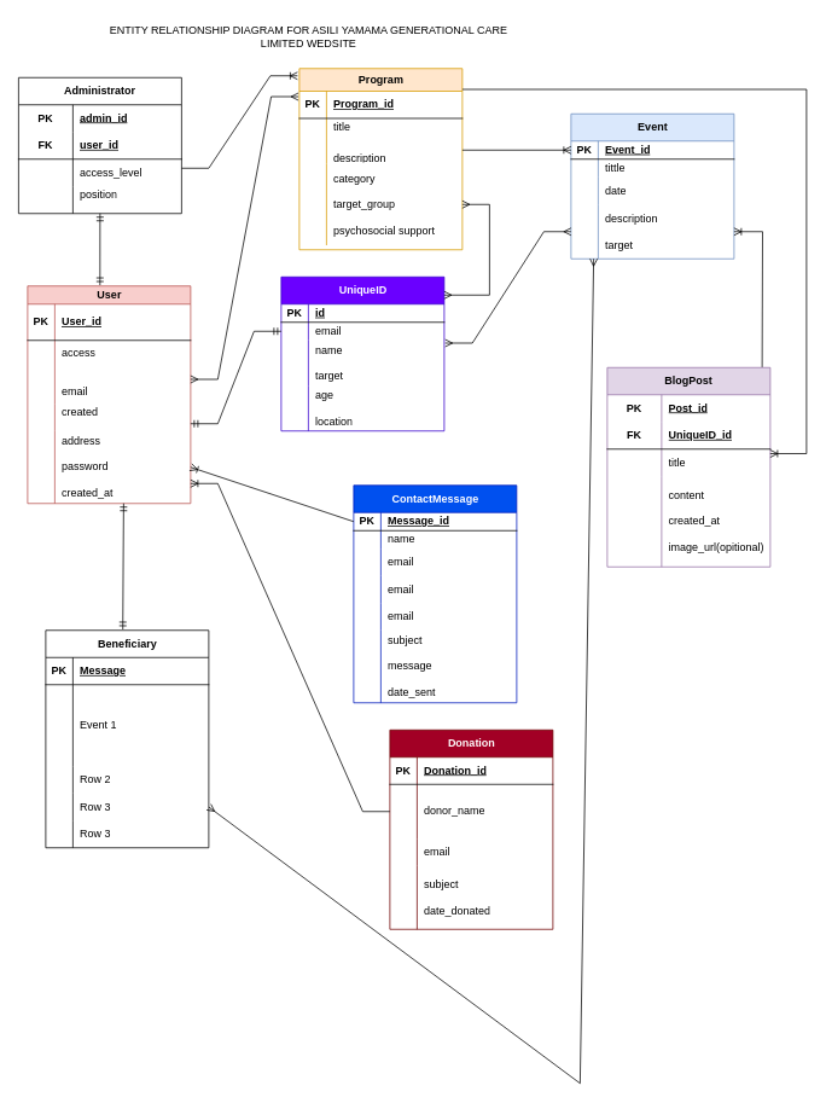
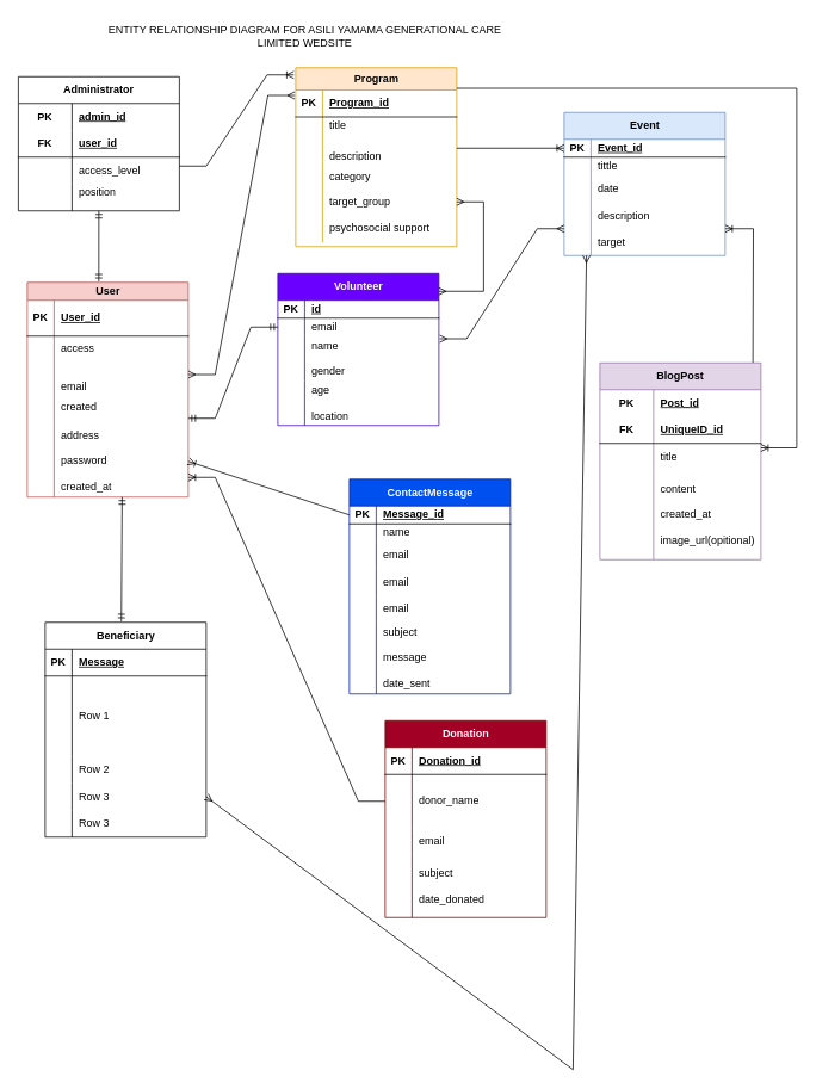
- <mxCell id="16" value="UniqueID" style="shape=table;startSize=30;container=1;collapsible=1;childLayout=tableLayout;fixedRows=1;rowLines=0;fontStyle=1;align=center;resizeLast=1;html=1;fillColor=#6a00ff;fontColor=#ffffff;strokeColor=#3700CC;" parent="1" vertex="1"><mxGeometry x="310" y="305" width="180" height="170" as="geometry" /></mxCell>
+ <mxCell id="16" value="Volunteer" style="shape=table;startSize=30;container=1;collapsible=1;childLayout=tableLayout;fixedRows=1;rowLines=0;fontStyle=1;align=center;resizeLast=1;html=1;fillColor=#6a00ff;fontColor=#ffffff;strokeColor=#3700CC;" parent="1" vertex="1"><mxGeometry x="310" y="305" width="180" height="170" as="geometry" /></mxCell>
- <mxCell id="25" value="name&lt;div&gt;&lt;br&gt;&lt;/div&gt;&lt;div&gt;target&lt;/div&gt;" style="shape=partialRectangle;connectable=0;fillColor=none;top=0;left=0;bottom=0;right=0;align=left;spacingLeft=6;overflow=hidden;whiteSpace=wrap;html=1;" parent="23" vertex="1"><mxGeometry x="30" width="150" height="50" as="geometry"><mxRectangle width="150" height="50" as="alternateBounds" /></mxGeometry></mxCell>
+ <mxCell id="25" value="name&lt;div&gt;&lt;br&gt;&lt;/div&gt;&lt;div&gt;gender&lt;/div&gt;" style="shape=partialRectangle;connectable=0;fillColor=none;top=0;left=0;bottom=0;right=0;align=left;spacingLeft=6;overflow=hidden;whiteSpace=wrap;html=1;" parent="23" vertex="1"><mxGeometry x="30" width="150" height="50" as="geometry"><mxRectangle width="150" height="50" as="alternateBounds" /></mxGeometry></mxCell>
- <mxCell id="107" value="Event 1" style="shape=partialRectangle;connectable=0;fillColor=none;top=0;left=0;bottom=0;right=0;align=left;spacingLeft=6;overflow=hidden;whiteSpace=wrap;html=1;" parent="105" vertex="1"><mxGeometry x="30" width="150" height="90" as="geometry"><mxRectangle width="150" height="90" as="alternateBounds" /></mxGeometry></mxCell>
+ <mxCell id="107" value="Row 1" style="shape=partialRectangle;connectable=0;fillColor=none;top=0;left=0;bottom=0;right=0;align=left;spacingLeft=6;overflow=hidden;whiteSpace=wrap;html=1;" parent="105" vertex="1"><mxGeometry x="30" width="150" height="90" as="geometry"><mxRectangle width="150" height="90" as="alternateBounds" /></mxGeometry></mxCell>
